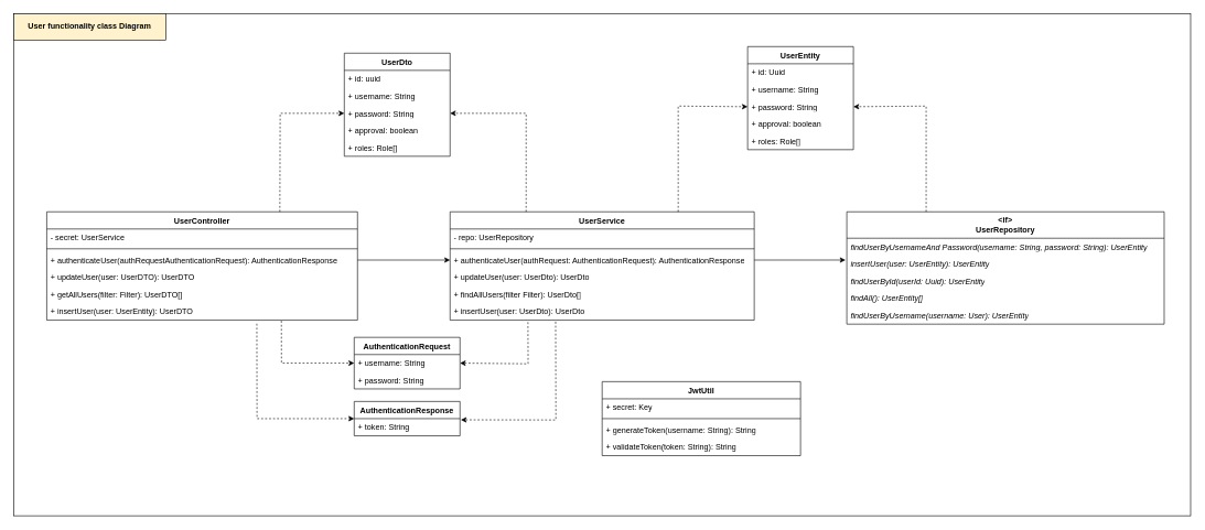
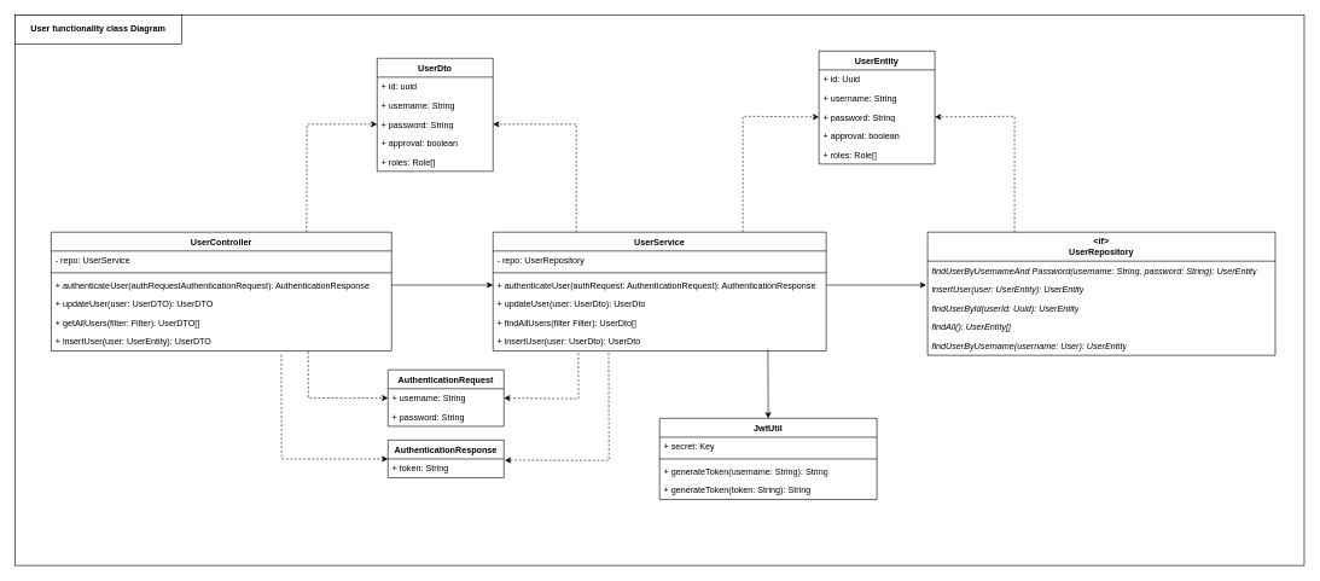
- <mxCell id="56" value="&lt;b&gt;User functionality class Diagram&lt;/b&gt;" style="rounded=0;whiteSpace=wrap;html=1;fillColor=#fff2cc;" vertex="1" parent="1"><mxGeometry x="20" y="20" width="230" height="40" as="geometry" /></mxCell>
+ <mxCell id="56" value="&lt;b&gt;User functionality class Diagram&lt;/b&gt;" style="rounded=0;whiteSpace=wrap;html=1;" vertex="1" parent="1"><mxGeometry x="20" y="20" width="230" height="40" as="geometry" /></mxCell>
- <mxCell id="29" value="- secret: UserService" style="text;strokeColor=none;fillColor=none;align=left;verticalAlign=top;spacingLeft=4;spacingRight=4;overflow=hidden;rotatable=0;points=[[0,0.5],[1,0.5]];portConstraint=eastwest;whiteSpace=wrap;html=1;" vertex="1" parent="28"><mxGeometry y="26" width="470" height="26" as="geometry" /></mxCell>
+ <mxCell id="29" value="- repo: UserService" style="text;strokeColor=none;fillColor=none;align=left;verticalAlign=top;spacingLeft=4;spacingRight=4;overflow=hidden;rotatable=0;points=[[0,0.5],[1,0.5]];portConstraint=eastwest;whiteSpace=wrap;html=1;" vertex="1" parent="28"><mxGeometry y="26" width="470" height="26" as="geometry" /></mxCell>
+ <mxCell id="42" value="" style="endArrow=classic;html=1;rounded=0;entryX=0.5;entryY=0;entryDx=0;entryDy=0;exitX=0.825;exitY=0.931;exitDx=0;exitDy=0;exitPerimeter=0;" edge="1" parent="1" source="21" target="35"><mxGeometry width="50" height="50" relative="1" as="geometry"><mxPoint x="730" y="440" as="sourcePoint" /><mxPoint x="780" y="390" as="targetPoint" /></mxGeometry></mxCell>
- <mxCell id="39" value="+ validateToken(token: String): String" style="text;strokeColor=none;fillColor=none;align=left;verticalAlign=top;spacingLeft=4;spacingRight=4;overflow=hidden;rotatable=0;points=[[0,0.5],[1,0.5]];portConstraint=eastwest;whiteSpace=wrap;html=1;" vertex="1" parent="35"><mxGeometry y="86" width="300" height="26" as="geometry" /></mxCell>
+ <mxCell id="39" value="+ generateToken(token: String): String" style="text;strokeColor=none;fillColor=none;align=left;verticalAlign=top;spacingLeft=4;spacingRight=4;overflow=hidden;rotatable=0;points=[[0,0.5],[1,0.5]];portConstraint=eastwest;whiteSpace=wrap;html=1;" vertex="1" parent="35"><mxGeometry y="86" width="300" height="26" as="geometry" /></mxCell>
